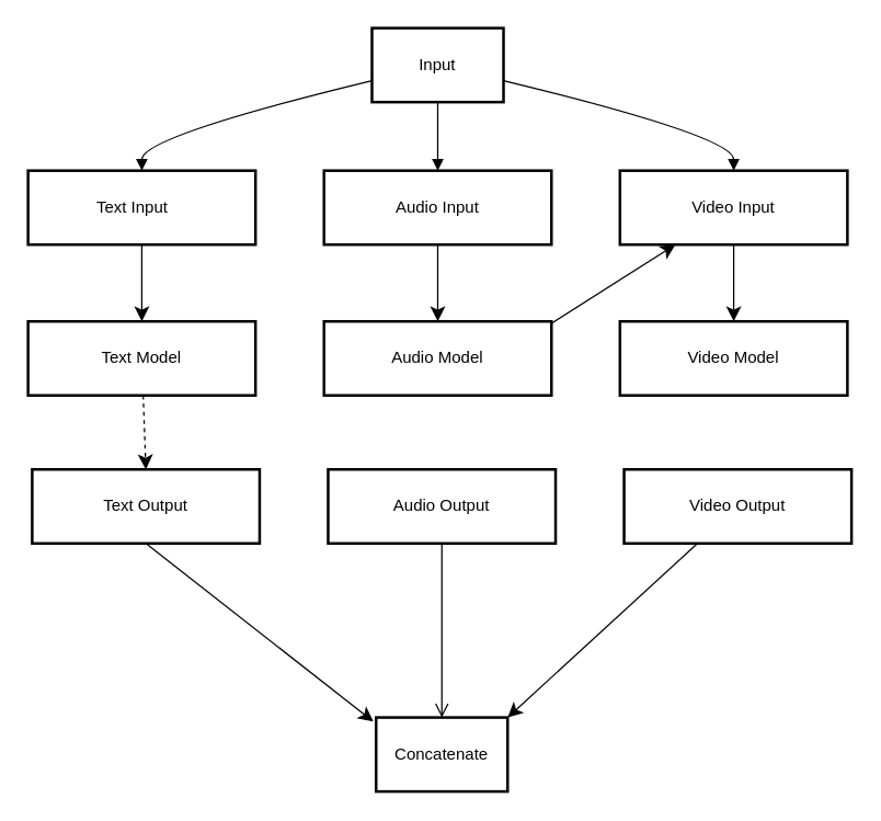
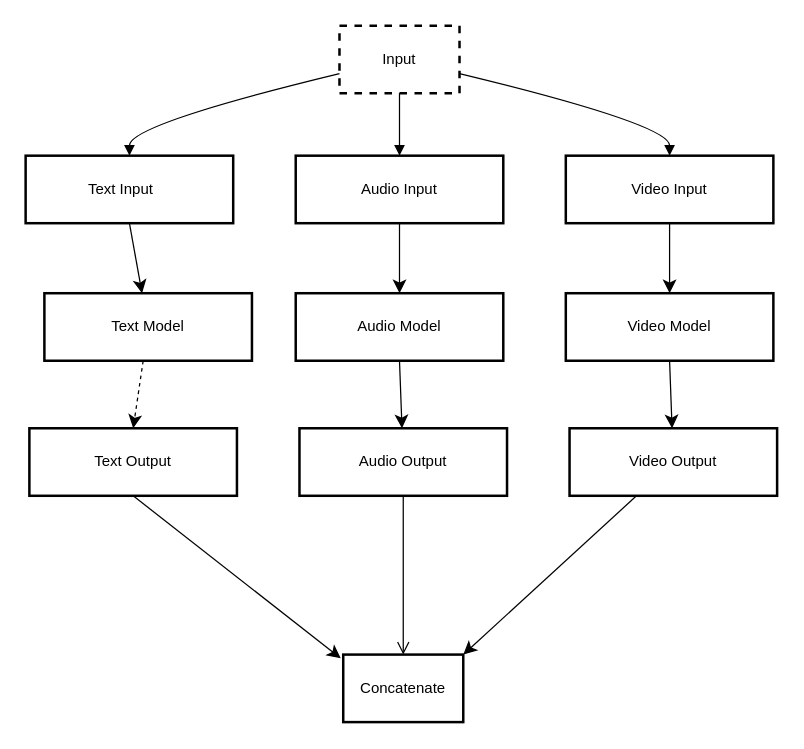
- <mxCell id="2" value="Input" style="whiteSpace=wrap;strokeWidth=2;" parent="1" vertex="1"><mxGeometry x="271" y="20" width="96" height="54" as="geometry" /></mxCell>
+ <mxCell id="2" value="Input" style="whiteSpace=wrap;strokeWidth=2;dashed=1;" parent="1" vertex="1"><mxGeometry x="271" y="20" width="96" height="54" as="geometry" /></mxCell>
- <mxCell id="14" style="edgeStyle=none;curved=1;rounded=0;orthogonalLoop=1;jettySize=auto;html=1;exitX=0.5;exitY=1;exitDx=0;exitDy=0;fontSize=12;startSize=8;endSize=8;" edge="1" parent="1" source="15" target="8"><mxGeometry relative="1" as="geometry" /></mxCell>
+ <mxCell id="14" style="edgeStyle=none;curved=1;rounded=0;orthogonalLoop=1;jettySize=auto;html=1;exitX=0.5;exitY=1;exitDx=0;exitDy=0;fontSize=12;startSize=8;endSize=8;" edge="1" parent="1" source="15" target="21"><mxGeometry relative="1" as="geometry" /></mxCell>
- <mxCell id="13" value="Text Model" style="whiteSpace=wrap;strokeWidth=2;" vertex="1" parent="1"><mxGeometry x="20" y="234" width="166" height="54" as="geometry" /></mxCell>
+ <mxCell id="13" value="Text Model" style="whiteSpace=wrap;strokeWidth=2;" vertex="1" parent="1"><mxGeometry x="35" y="234" width="166" height="54" as="geometry" /></mxCell>
+ <mxCell id="16" style="edgeStyle=none;curved=1;rounded=0;orthogonalLoop=1;jettySize=auto;html=1;exitX=0.5;exitY=1;exitDx=0;exitDy=0;fontSize=12;startSize=8;endSize=8;" edge="1" parent="1" source="17" target="23"><mxGeometry relative="1" as="geometry" /></mxCell>
